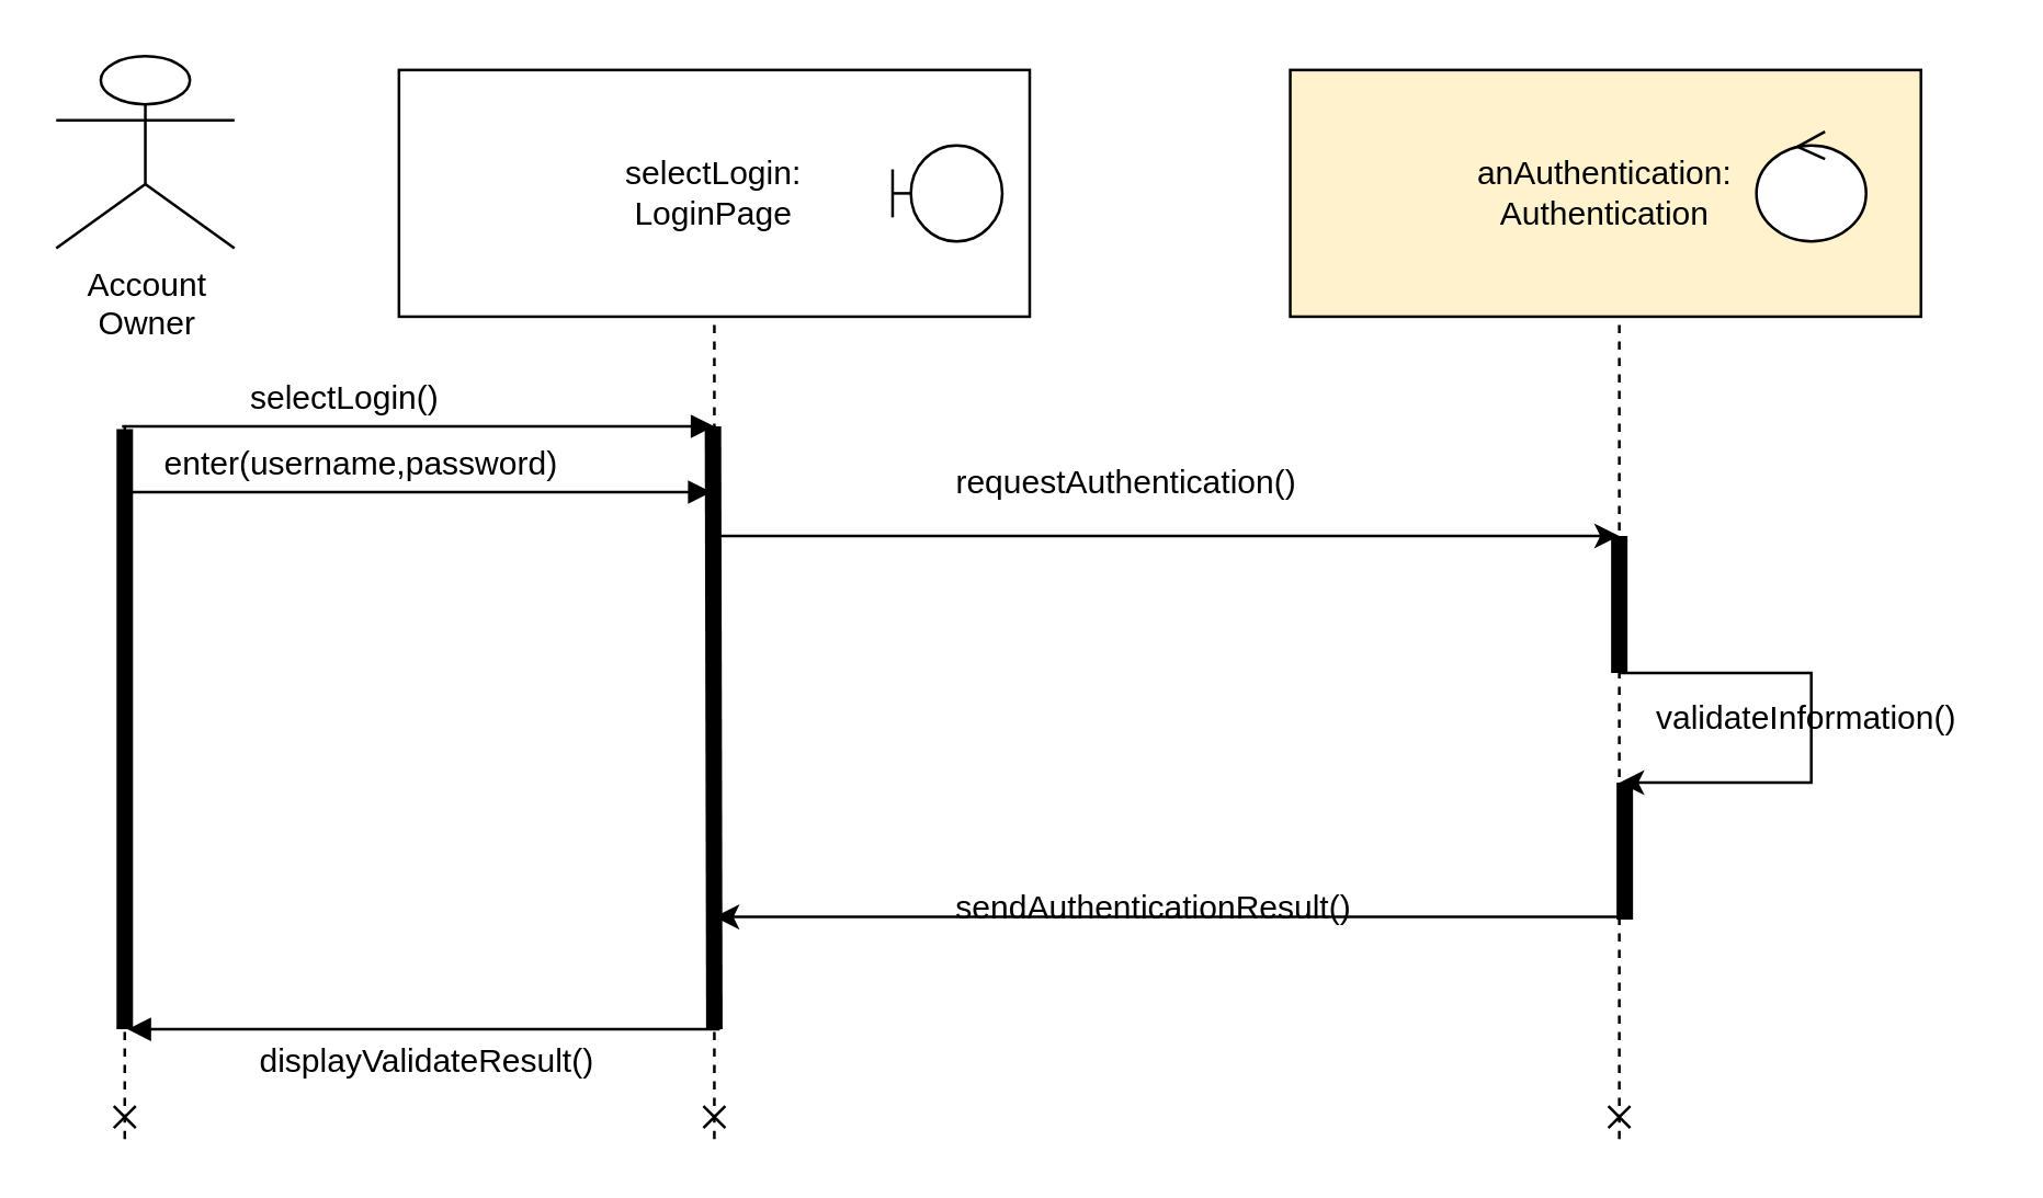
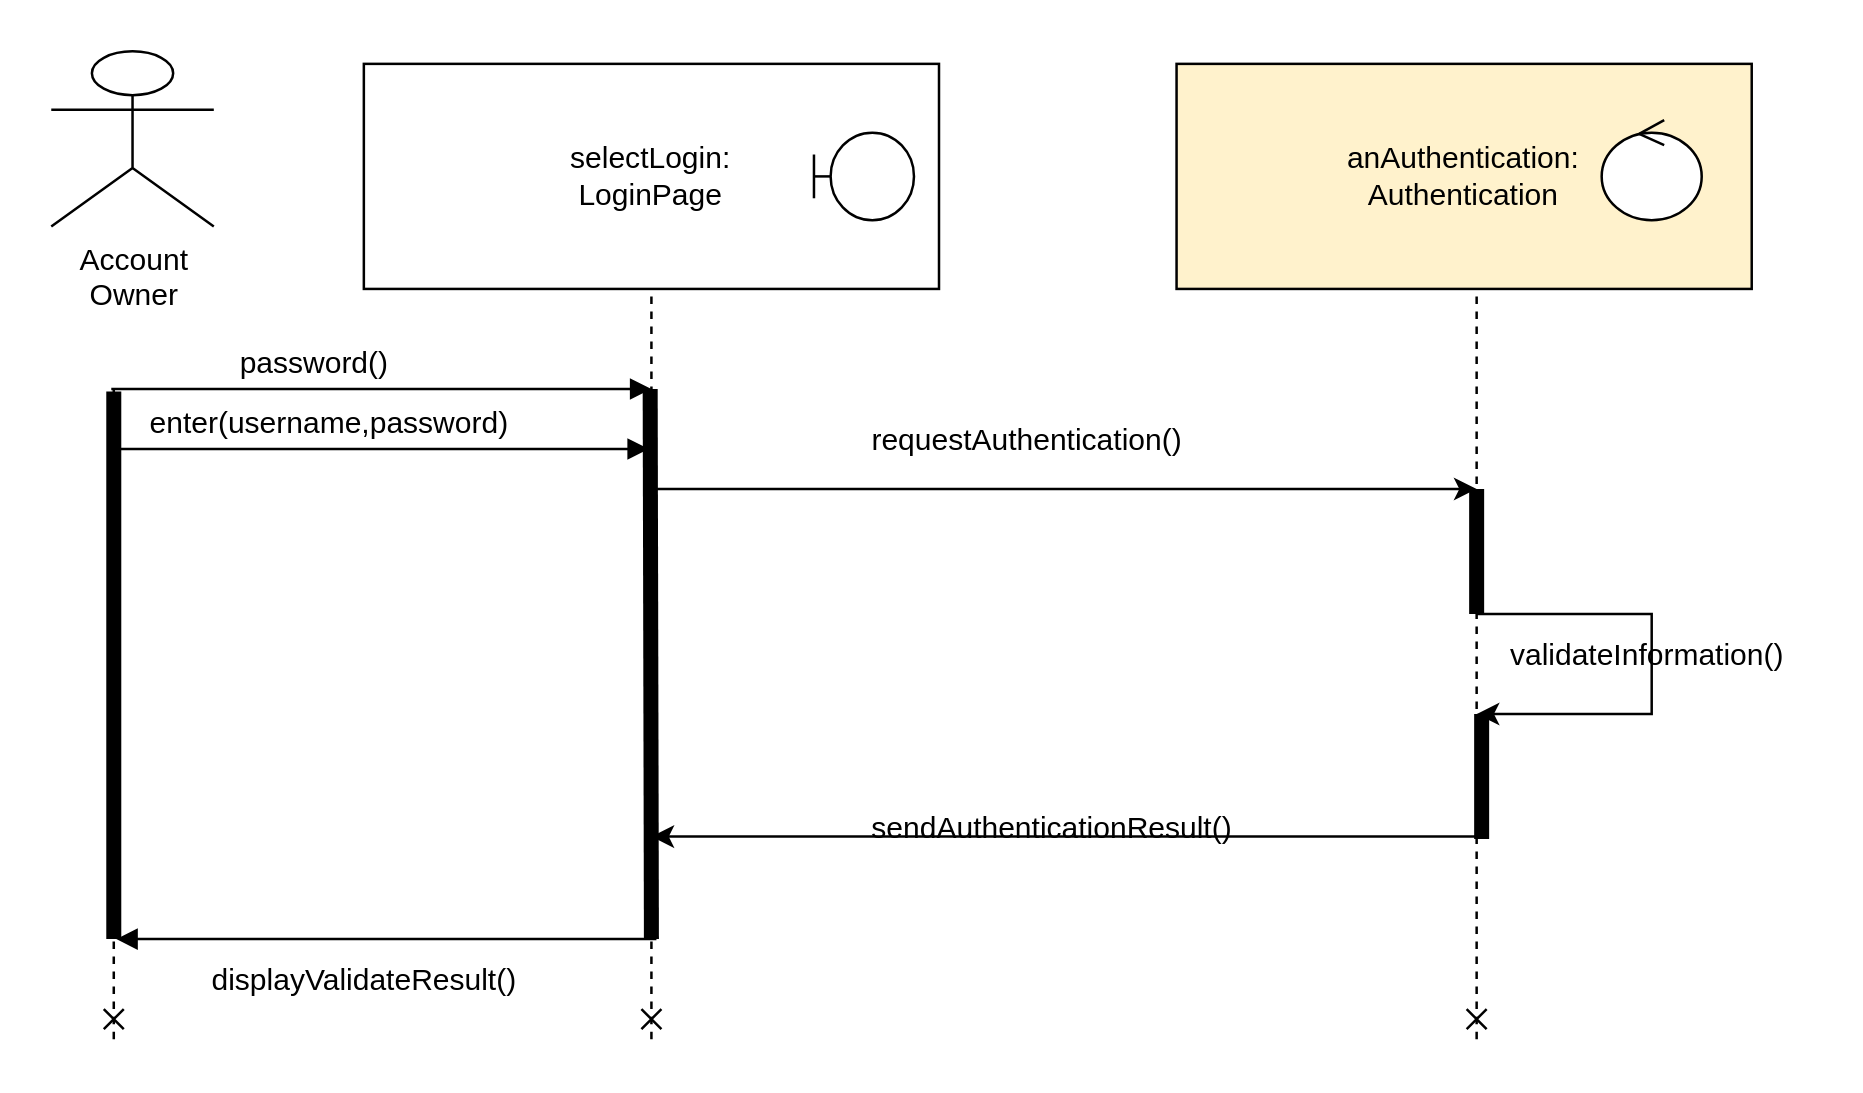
- <mxCell id="13" value="selectLogin()" style="text;html=1;align=center;verticalAlign=middle;resizable=0;points=[];autosize=1;strokeColor=none;fillColor=none;" parent="1" vertex="1"><mxGeometry x="80" y="130" width="90" height="30" as="geometry" /></mxCell>
+ <mxCell id="13" value="password()" style="text;html=1;align=center;verticalAlign=middle;resizable=0;points=[];autosize=1;strokeColor=none;fillColor=none;" parent="1" vertex="1"><mxGeometry x="80" y="130" width="90" height="30" as="geometry" /></mxCell>
- <mxCell id="25" value="displayValidateResult()" style="text;html=1;align=center;verticalAlign=middle;resizable=0;points=[];autosize=1;strokeColor=none;fillColor=none;" parent="1" vertex="1"><mxGeometry x="80" y="372" width="150" height="30" as="geometry" /></mxCell>
+ <mxCell id="25" value="displayValidateResult()" style="text;html=1;align=center;verticalAlign=middle;resizable=0;points=[];autosize=1;strokeColor=none;fillColor=none;" parent="1" vertex="1"><mxGeometry x="70" y="377" width="150" height="30" as="geometry" /></mxCell>
